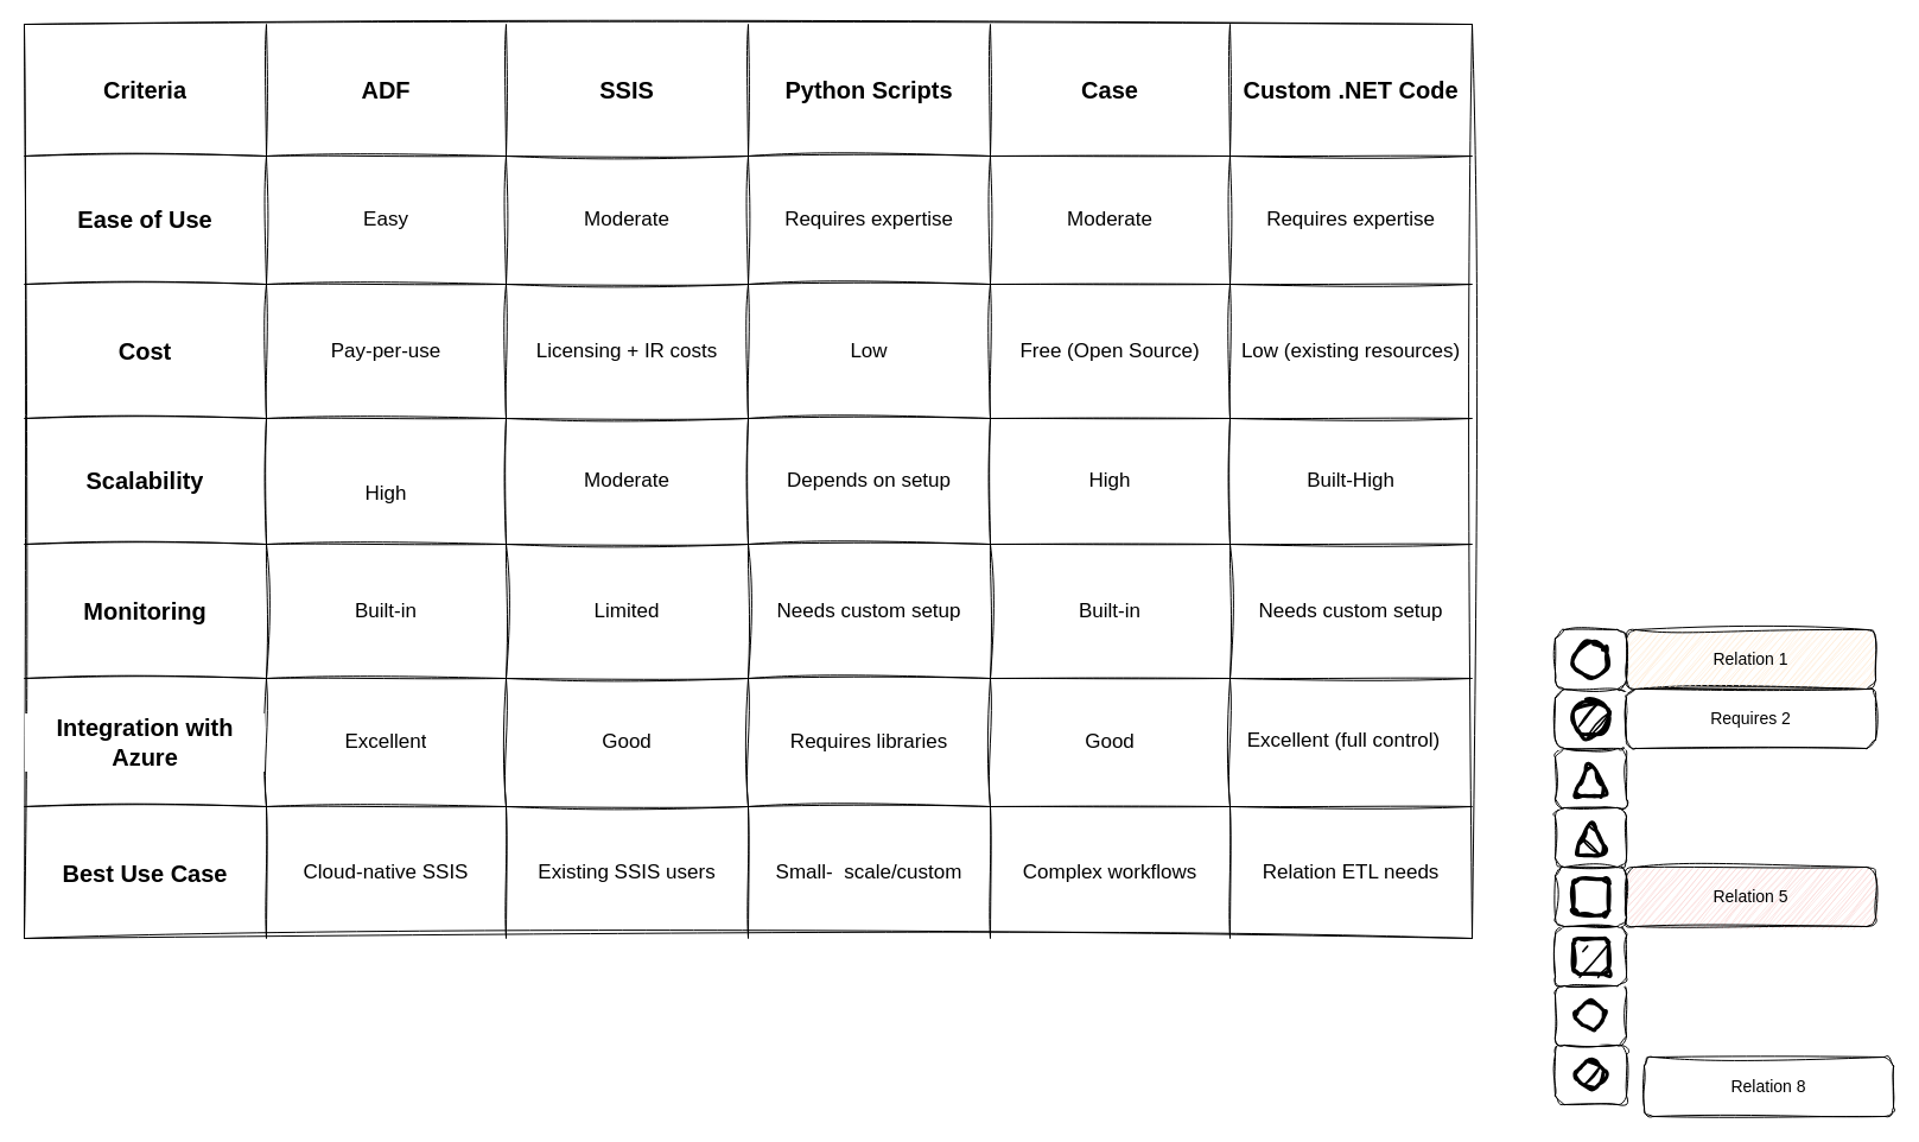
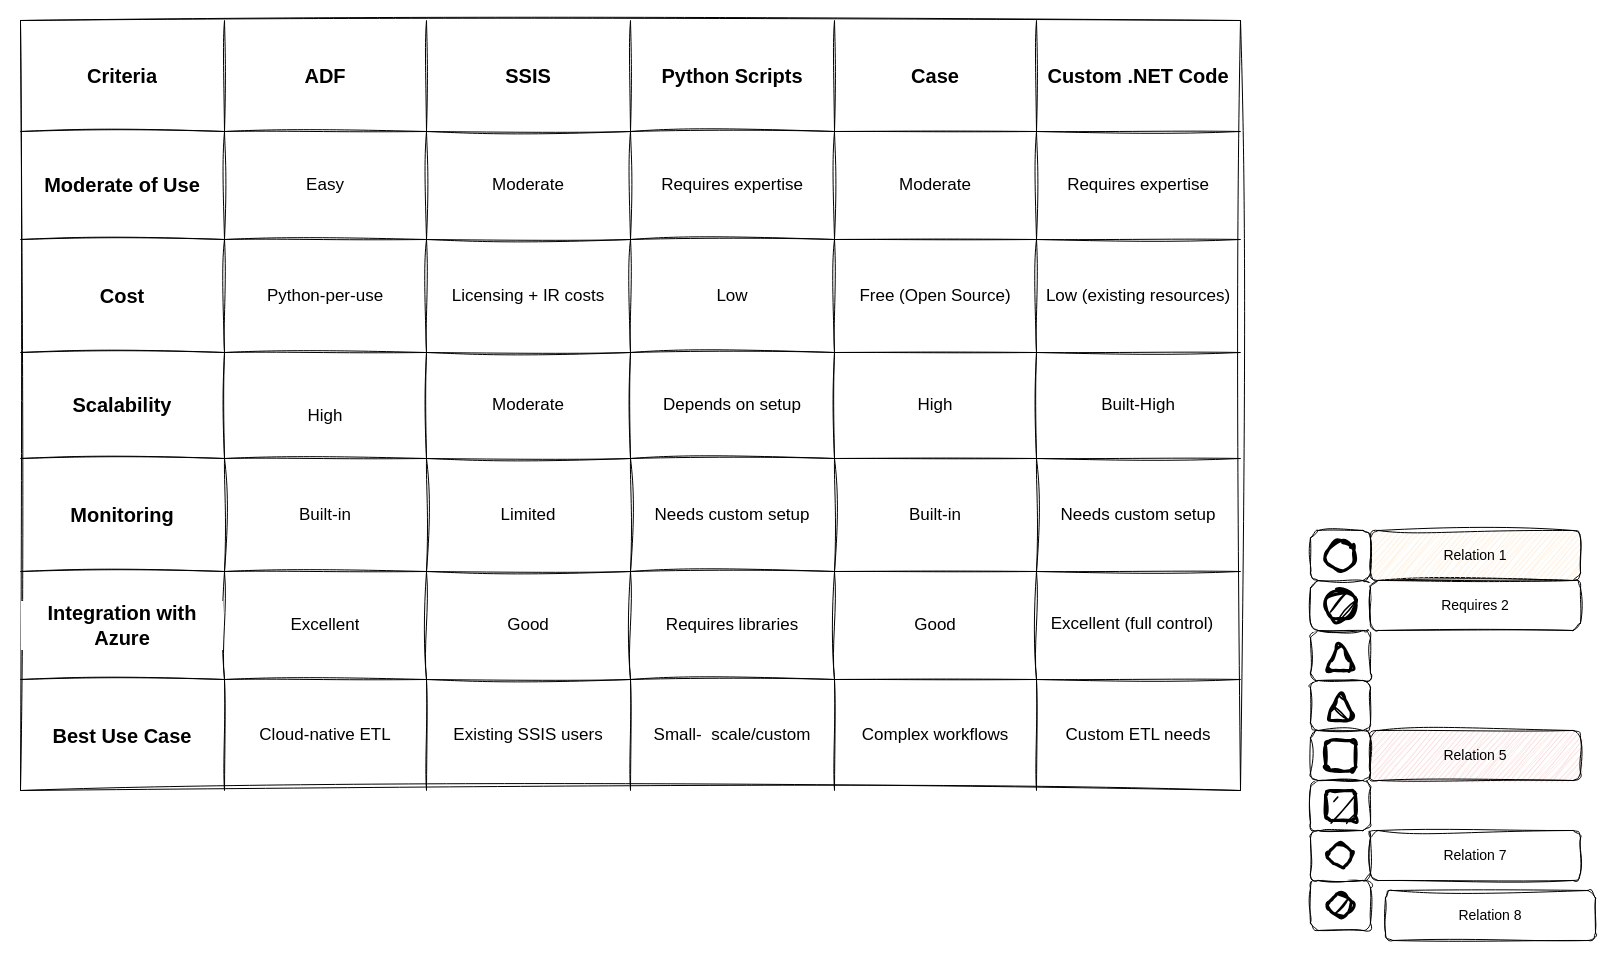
- <mxCell id="32" value="&lt;strong style=&quot;text-align: left;&quot;&gt;&lt;font style=&quot;font-size: 20px;&quot;&gt;Ease of Use&lt;/font&gt;&lt;/strong&gt;" style="shape=partialRectangle;html=1;whiteSpace=wrap;connectable=0;strokeColor=inherit;overflow=hidden;fillColor=none;top=0;left=0;bottom=0;right=0;pointerEvents=1;fontStyle=0;fontSize=17;rounded=1;sketch=1;curveFitting=1;jiggle=2;labelBackgroundColor=default;" vertex="1" parent="31"><mxGeometry width="204" height="108" as="geometry"><mxRectangle width="204" height="108" as="alternateBounds" /></mxGeometry></mxCell>
+ <mxCell id="32" value="&lt;strong style=&quot;text-align: left;&quot;&gt;&lt;font style=&quot;font-size: 20px;&quot;&gt;Moderate of Use&lt;/font&gt;&lt;/strong&gt;" style="shape=partialRectangle;html=1;whiteSpace=wrap;connectable=0;strokeColor=inherit;overflow=hidden;fillColor=none;top=0;left=0;bottom=0;right=0;pointerEvents=1;fontStyle=0;fontSize=17;rounded=1;sketch=1;curveFitting=1;jiggle=2;labelBackgroundColor=default;" vertex="1" parent="31"><mxGeometry width="204" height="108" as="geometry"><mxRectangle width="204" height="108" as="alternateBounds" /></mxGeometry></mxCell>
- <mxCell id="40" value="&lt;span style=&quot;font-size: 17px; text-align: left;&quot;&gt;Pay-per-use&lt;/span&gt;" style="shape=partialRectangle;html=1;whiteSpace=wrap;connectable=0;strokeColor=inherit;overflow=hidden;fillColor=none;top=0;left=0;bottom=0;right=0;pointerEvents=1;fontStyle=0;fontSize=17;rounded=1;sketch=1;curveFitting=1;jiggle=2;labelBackgroundColor=default;" vertex="1" parent="38"><mxGeometry x="204" width="202" height="113" as="geometry"><mxRectangle width="202" height="113" as="alternateBounds" /></mxGeometry></mxCell>
+ <mxCell id="40" value="&lt;span style=&quot;font-size: 17px; text-align: left;&quot;&gt;Python-per-use&lt;/span&gt;" style="shape=partialRectangle;html=1;whiteSpace=wrap;connectable=0;strokeColor=inherit;overflow=hidden;fillColor=none;top=0;left=0;bottom=0;right=0;pointerEvents=1;fontStyle=0;fontSize=17;rounded=1;sketch=1;curveFitting=1;jiggle=2;labelBackgroundColor=default;" vertex="1" parent="38"><mxGeometry x="204" width="202" height="113" as="geometry"><mxRectangle width="202" height="113" as="alternateBounds" /></mxGeometry></mxCell>
- <mxCell id="68" value="&lt;span style=&quot;text-align: left;&quot;&gt;&lt;font style=&quot;font-size: 17px;&quot;&gt;Cloud-native SSIS&lt;/font&gt;&lt;/span&gt;" style="shape=partialRectangle;html=1;whiteSpace=wrap;connectable=0;strokeColor=inherit;overflow=hidden;fillColor=none;top=0;left=0;bottom=0;right=0;pointerEvents=1;rounded=1;sketch=1;curveFitting=1;jiggle=2;labelBackgroundColor=default;" vertex="1" parent="66"><mxGeometry x="204" width="202" height="111" as="geometry"><mxRectangle width="202" height="111" as="alternateBounds" /></mxGeometry></mxCell>
+ <mxCell id="68" value="&lt;span style=&quot;text-align: left;&quot;&gt;&lt;font style=&quot;font-size: 17px;&quot;&gt;Cloud-native ETL&lt;/font&gt;&lt;/span&gt;" style="shape=partialRectangle;html=1;whiteSpace=wrap;connectable=0;strokeColor=inherit;overflow=hidden;fillColor=none;top=0;left=0;bottom=0;right=0;pointerEvents=1;rounded=1;sketch=1;curveFitting=1;jiggle=2;labelBackgroundColor=default;" vertex="1" parent="66"><mxGeometry x="204" width="202" height="111" as="geometry"><mxRectangle width="202" height="111" as="alternateBounds" /></mxGeometry></mxCell>
- <mxCell id="72" value="&lt;span style=&quot;text-align: left;&quot;&gt;&lt;font style=&quot;font-size: 17px;&quot;&gt;Relation ETL needs&lt;/font&gt;&lt;/span&gt;" style="shape=partialRectangle;html=1;whiteSpace=wrap;connectable=0;strokeColor=inherit;overflow=hidden;fillColor=none;top=0;left=0;bottom=0;right=0;pointerEvents=1;rounded=1;sketch=1;curveFitting=1;jiggle=2;labelBackgroundColor=default;" vertex="1" parent="66"><mxGeometry x="1016" width="204" height="111" as="geometry"><mxRectangle width="204" height="111" as="alternateBounds" /></mxGeometry></mxCell>
+ <mxCell id="72" value="&lt;span style=&quot;text-align: left;&quot;&gt;&lt;font style=&quot;font-size: 17px;&quot;&gt;Custom ETL needs&lt;/font&gt;&lt;/span&gt;" style="shape=partialRectangle;html=1;whiteSpace=wrap;connectable=0;strokeColor=inherit;overflow=hidden;fillColor=none;top=0;left=0;bottom=0;right=0;pointerEvents=1;rounded=1;sketch=1;curveFitting=1;jiggle=2;labelBackgroundColor=default;" vertex="1" parent="66"><mxGeometry x="1016" width="204" height="111" as="geometry"><mxRectangle width="204" height="111" as="alternateBounds" /></mxGeometry></mxCell>
+ <mxCell id="6" value="Relation 7" style="whiteSpace=wrap;html=1;rounded=1;shadow=0;strokeWidth=1;fontSize=14;sketch=1;curveFitting=1;jiggle=2;" parent="1" vertex="1"><mxGeometry x="1370" y="830" width="210" height="50" as="geometry" /></mxCell>
